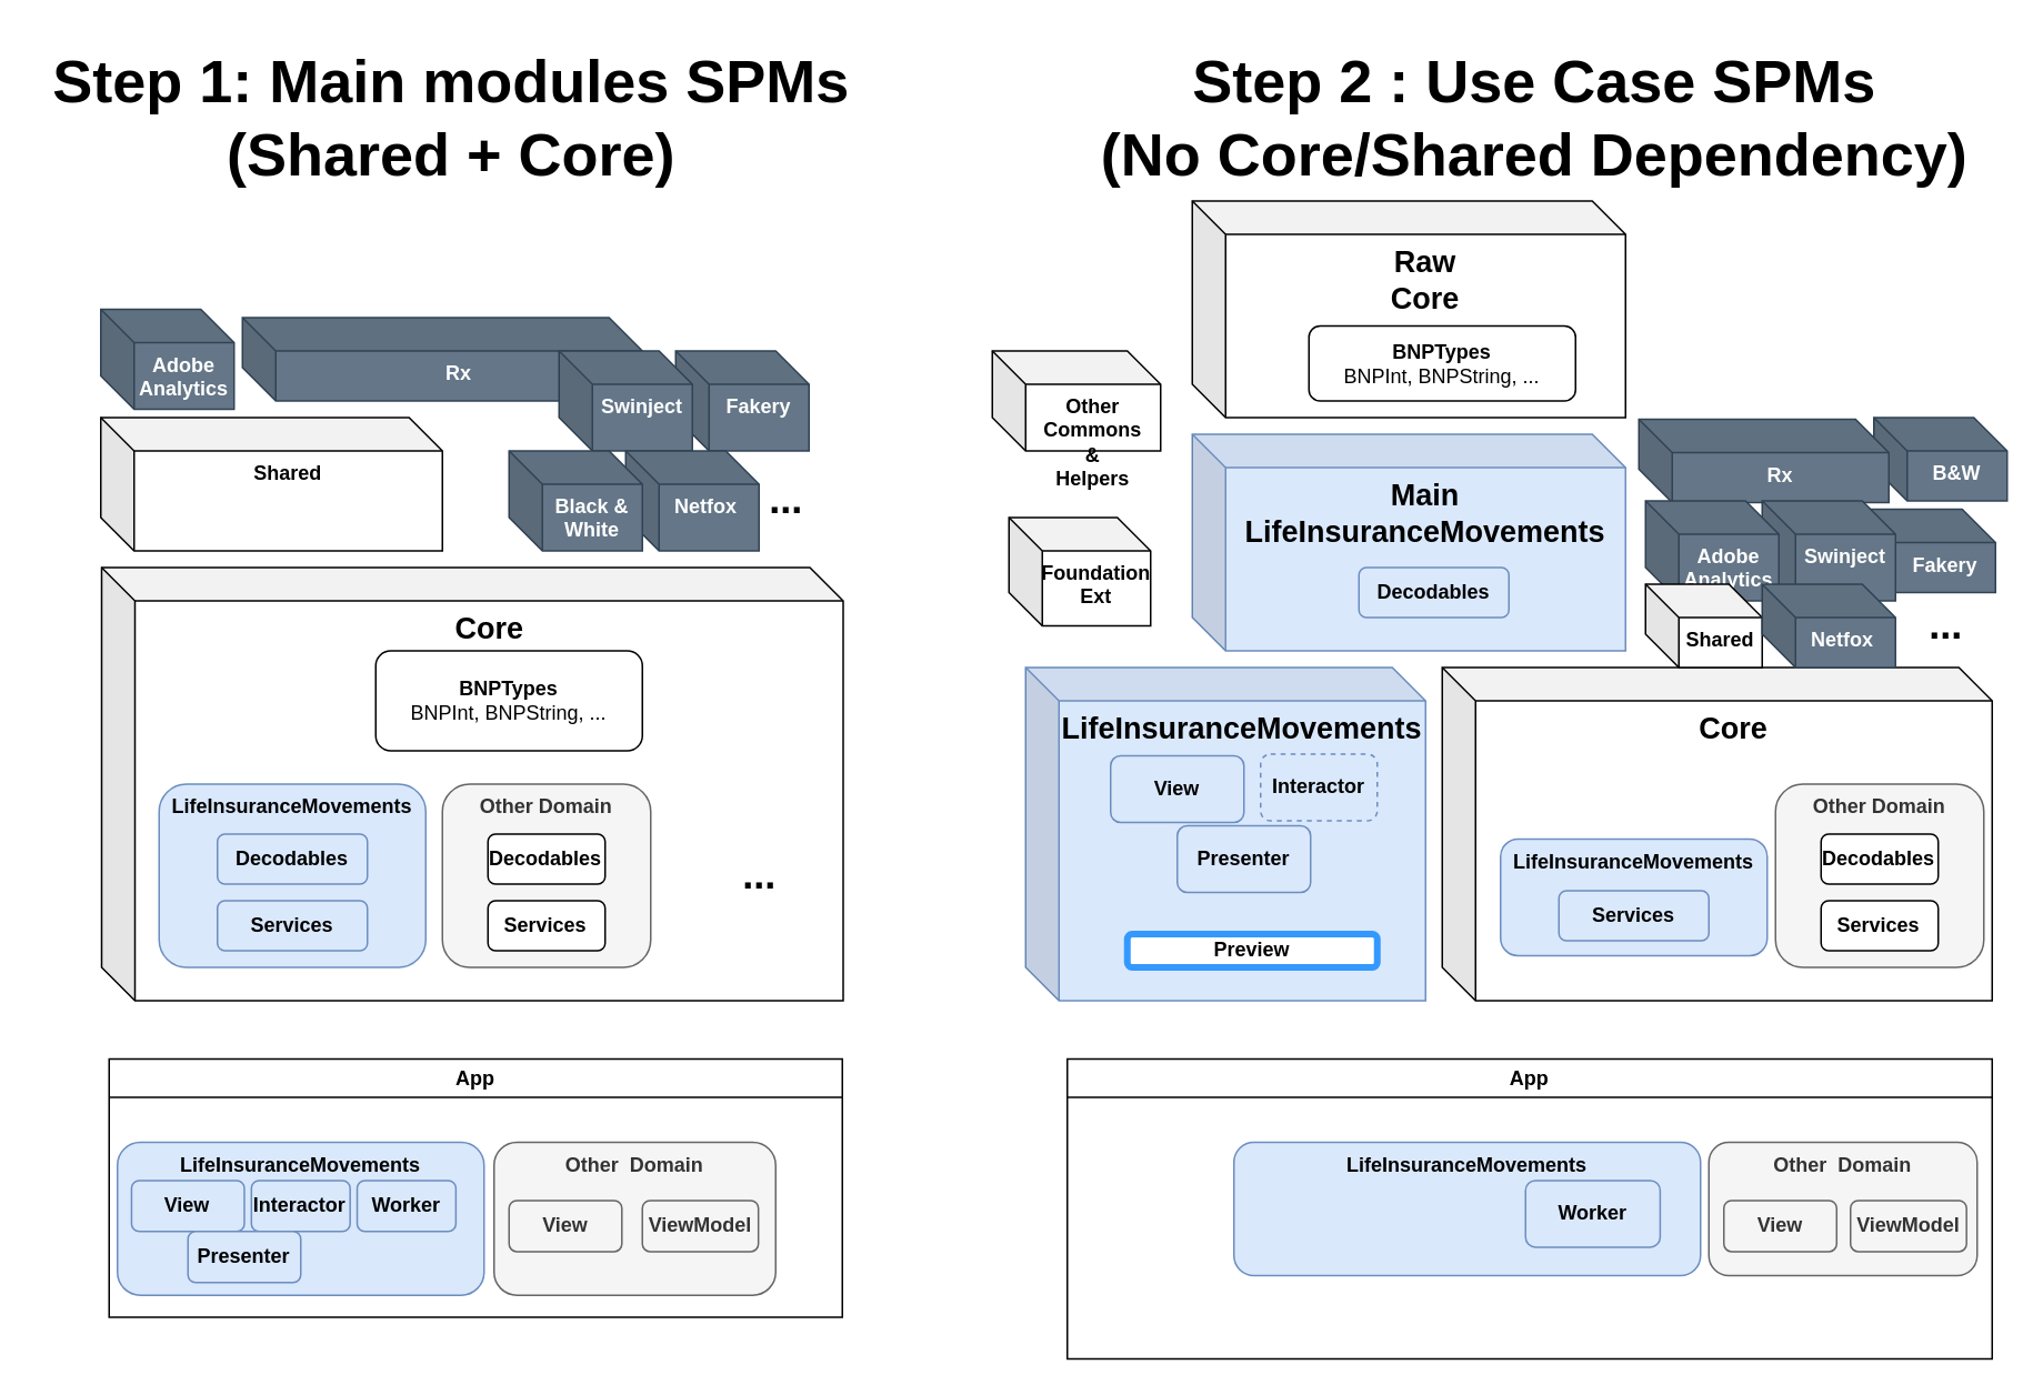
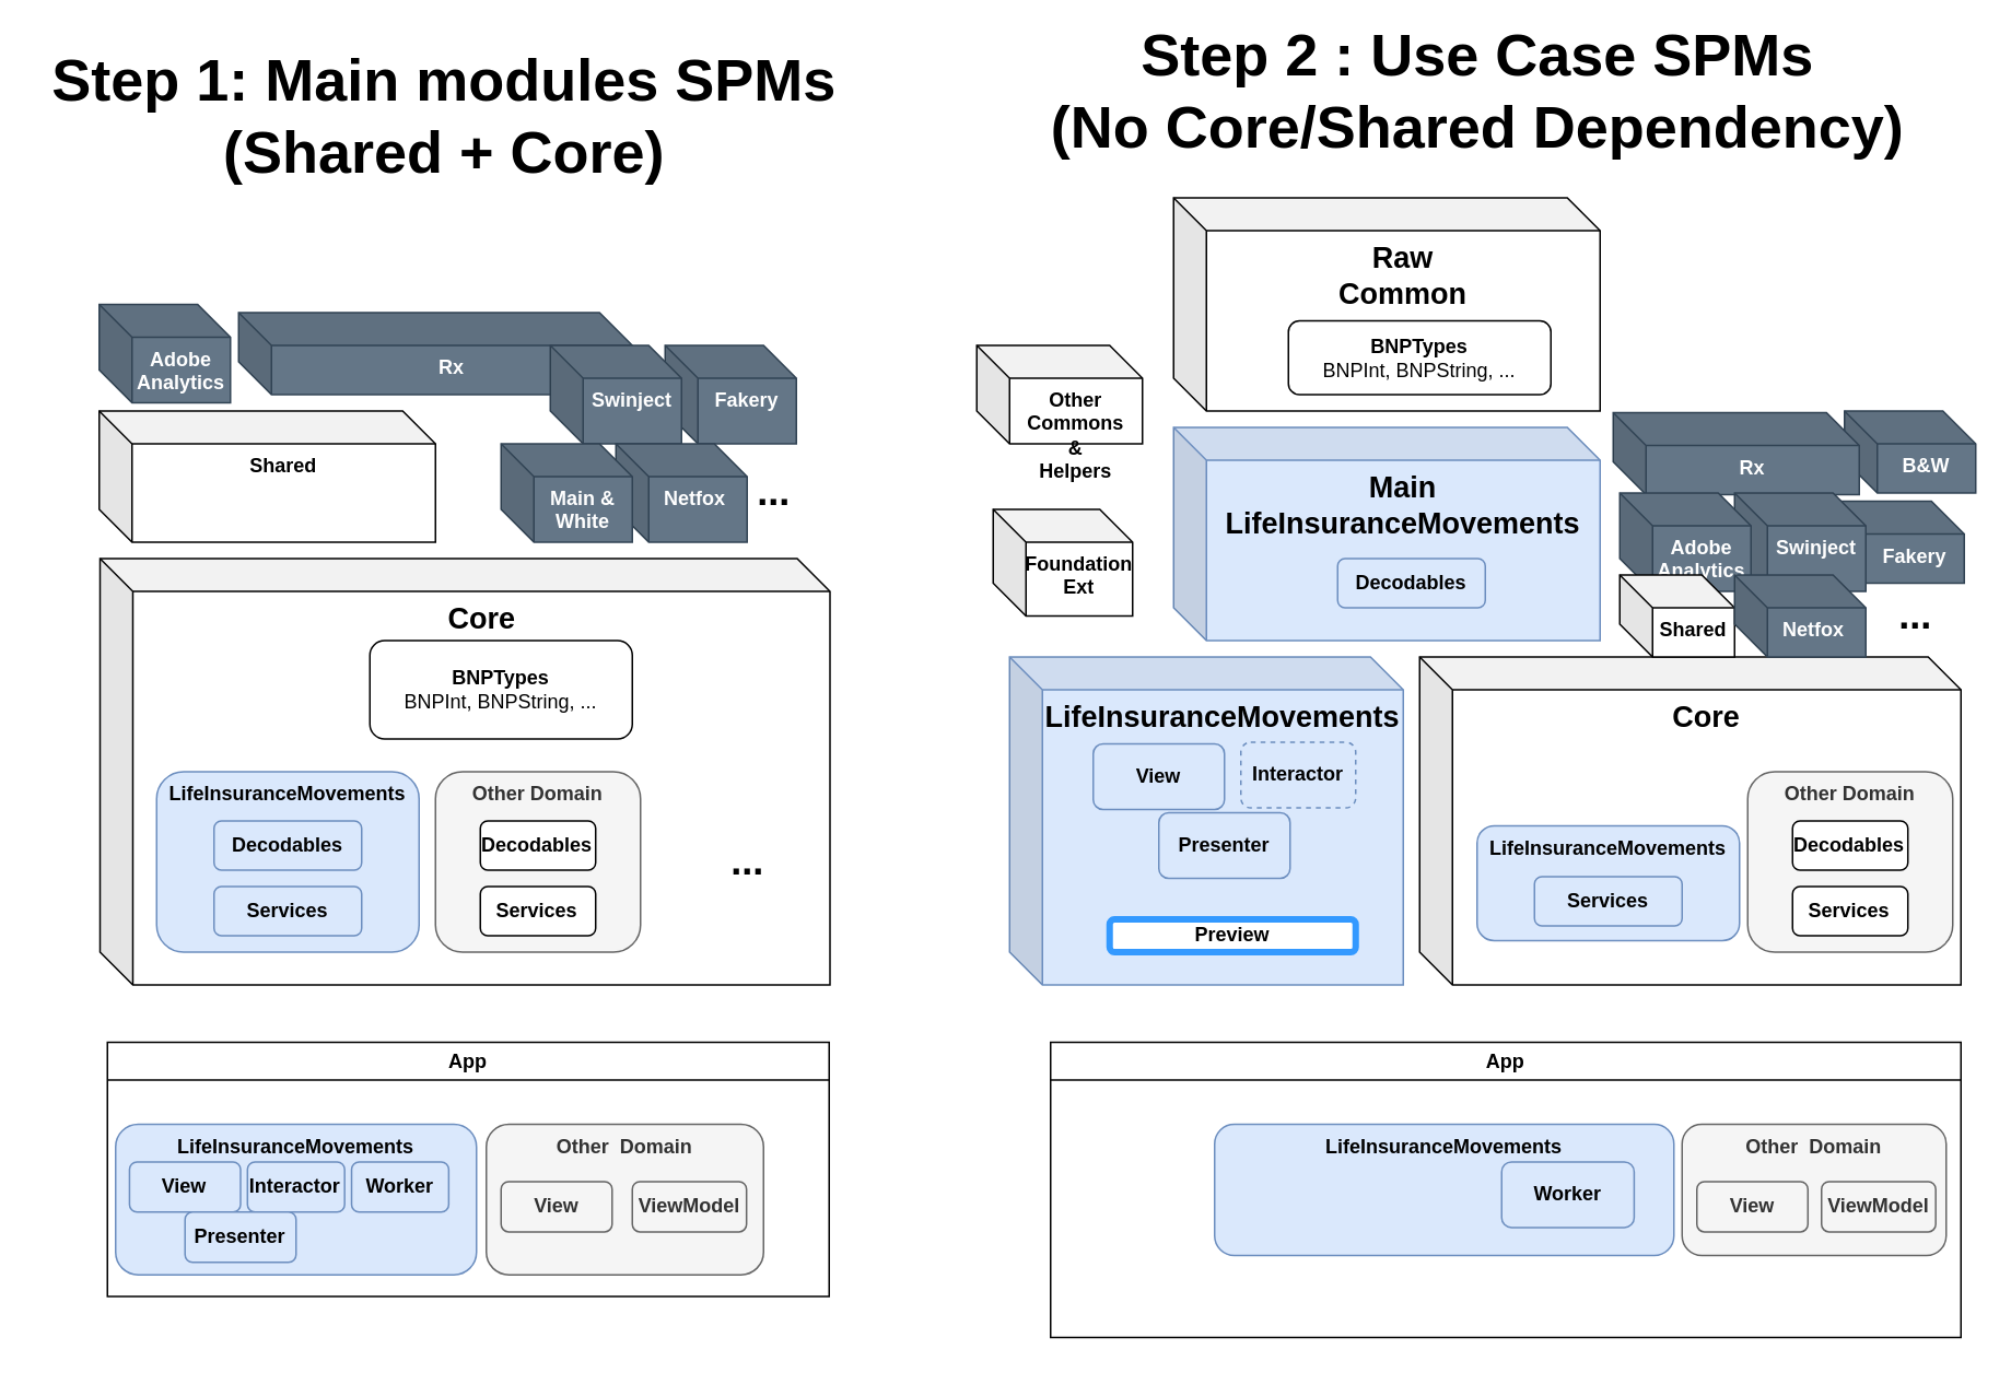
- <mxCell id="59" value="&lt;font style=&quot;font-size: 36px;&quot;&gt;&lt;b&gt;Step 2 : Use Case SPMs &lt;br&gt;(No Core/Shared Dependency)&lt;/b&gt;&lt;/font&gt;" style="text;html=1;align=center;verticalAlign=middle;resizable=0;points=[];autosize=1;strokeColor=none;fillColor=none;" parent="1" vertex="1"><mxGeometry x="650" width="540" height="100" as="geometry" y="20" /></mxCell>
+ <mxCell id="59" value="&lt;font style=&quot;font-size: 36px;&quot;&gt;&lt;b&gt;Step 2 : Use Case SPMs &lt;br&gt;(No Core/Shared Dependency)&lt;/b&gt;&lt;/font&gt;" style="text;html=1;align=center;verticalAlign=middle;resizable=0;points=[];autosize=1;strokeColor=none;fillColor=none;" parent="1" vertex="1"><mxGeometry x="630" y="5" width="540" height="100" as="geometry" /></mxCell>
- <mxCell id="43" value="Raw&lt;br&gt;Core" style="shape=cube;whiteSpace=wrap;html=1;boundedLbl=1;backgroundOutline=1;darkOpacity=0.05;darkOpacity2=0.1;horizontal=1;verticalAlign=top;fontStyle=1;fontSize=18;" parent="1" vertex="1"><mxGeometry x="715" y="120" width="260" height="130" as="geometry" /></mxCell>
+ <mxCell id="43" value="Raw&lt;br&gt;Common" style="shape=cube;whiteSpace=wrap;html=1;boundedLbl=1;backgroundOutline=1;darkOpacity=0.05;darkOpacity2=0.1;horizontal=1;verticalAlign=top;fontStyle=1;fontSize=18;" parent="1" vertex="1"><mxGeometry x="715" y="120" width="260" height="130" as="geometry" /></mxCell>
- <mxCell id="62" value="Black &amp;amp; White&lt;br&gt;" style="shape=cube;whiteSpace=wrap;html=1;boundedLbl=1;backgroundOutline=1;darkOpacity=0.05;darkOpacity2=0.1;horizontal=1;verticalAlign=top;fontStyle=1;fillColor=#647687;fontColor=#ffffff;strokeColor=#314354;" vertex="1" parent="1"><mxGeometry x="305" y="270" width="80" height="60" as="geometry" /></mxCell>
+ <mxCell id="62" value="Main &amp;amp; White&lt;br&gt;" style="shape=cube;whiteSpace=wrap;html=1;boundedLbl=1;backgroundOutline=1;darkOpacity=0.05;darkOpacity2=0.1;horizontal=1;verticalAlign=top;fontStyle=1;fillColor=#647687;fontColor=#ffffff;strokeColor=#314354;" vertex="1" parent="1"><mxGeometry x="305" y="270" width="80" height="60" as="geometry" /></mxCell>
